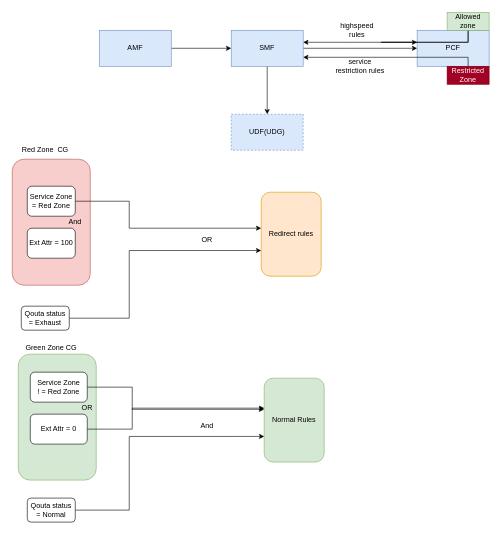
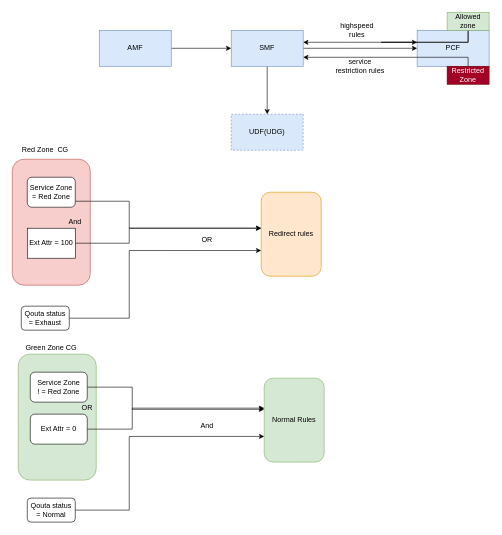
- <mxCell id="19" value="Service Zone = Red Zone" style="rounded=1;whiteSpace=wrap;html=1;" vertex="1" parent="1"><mxGeometry x="45" y="310" width="80" height="50" as="geometry" /></mxCell>
+ <mxCell id="19" value="Service Zone = Red Zone" style="rounded=1;whiteSpace=wrap;html=1;" vertex="1" parent="1"><mxGeometry x="45" y="295" width="80" height="50" as="geometry" /></mxCell>
- <mxCell id="22" value="Ext Attr = 100" style="rounded=1;whiteSpace=wrap;html=1;" vertex="1" parent="1"><mxGeometry x="45" y="380" width="80" height="50" as="geometry" /></mxCell>
+ <mxCell id="22" value="Ext Attr = 100" style="whiteSpace=wrap;html=1;rounded=0;" vertex="1" parent="1"><mxGeometry x="45" y="380" width="80" height="50" as="geometry" /></mxCell>
+ <mxCell id="21" style="edgeStyle=orthogonalEdgeStyle;rounded=0;orthogonalLoop=1;jettySize=auto;html=1;" edge="1" parent="1" source="22" target="20"><mxGeometry relative="1" as="geometry"><mxPoint x="435" y="385" as="targetPoint" /><Array as="points"><mxPoint x="215" y="405" /><mxPoint x="215" y="380" /></Array></mxGeometry></mxCell>
